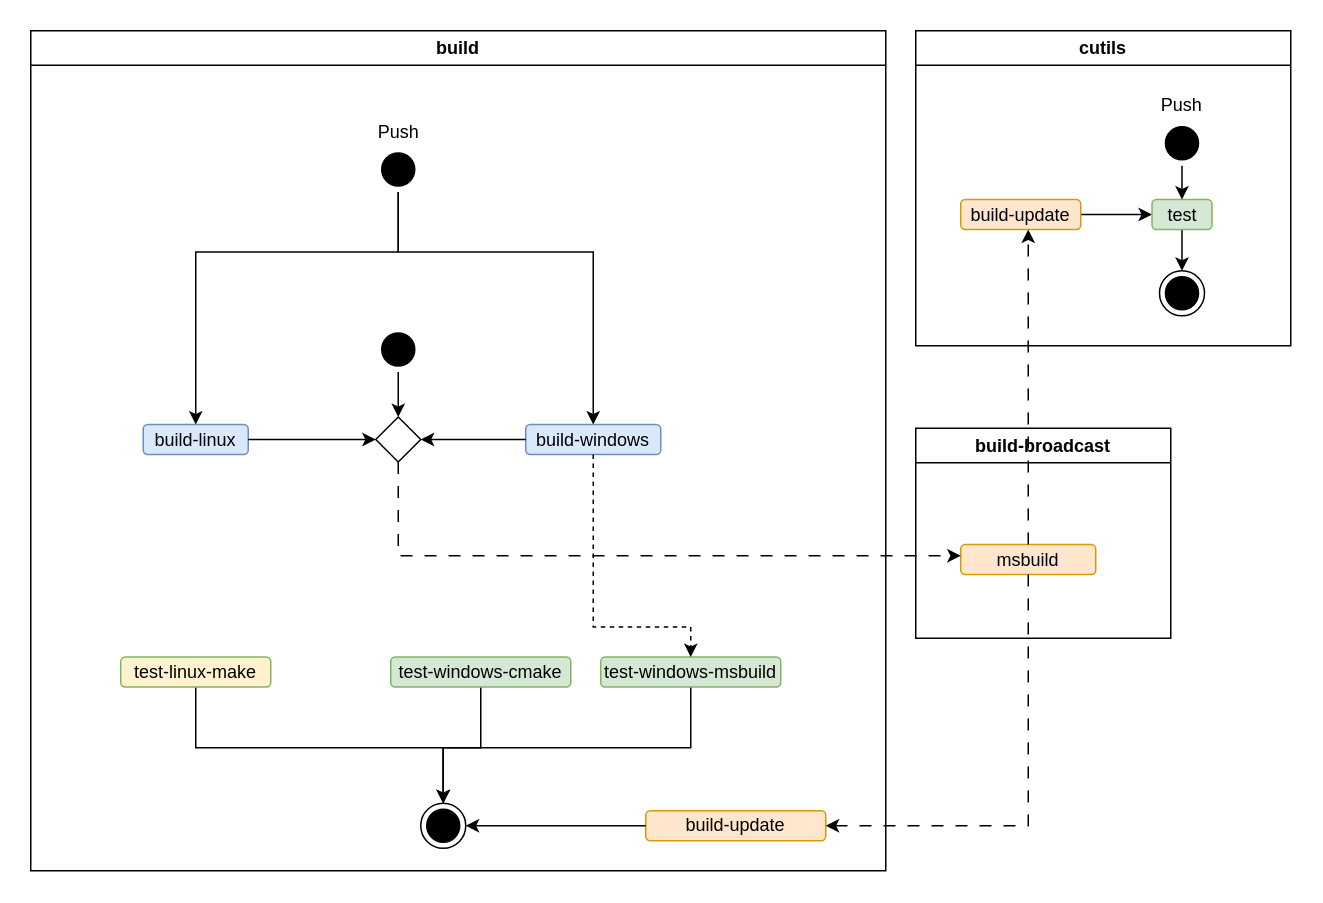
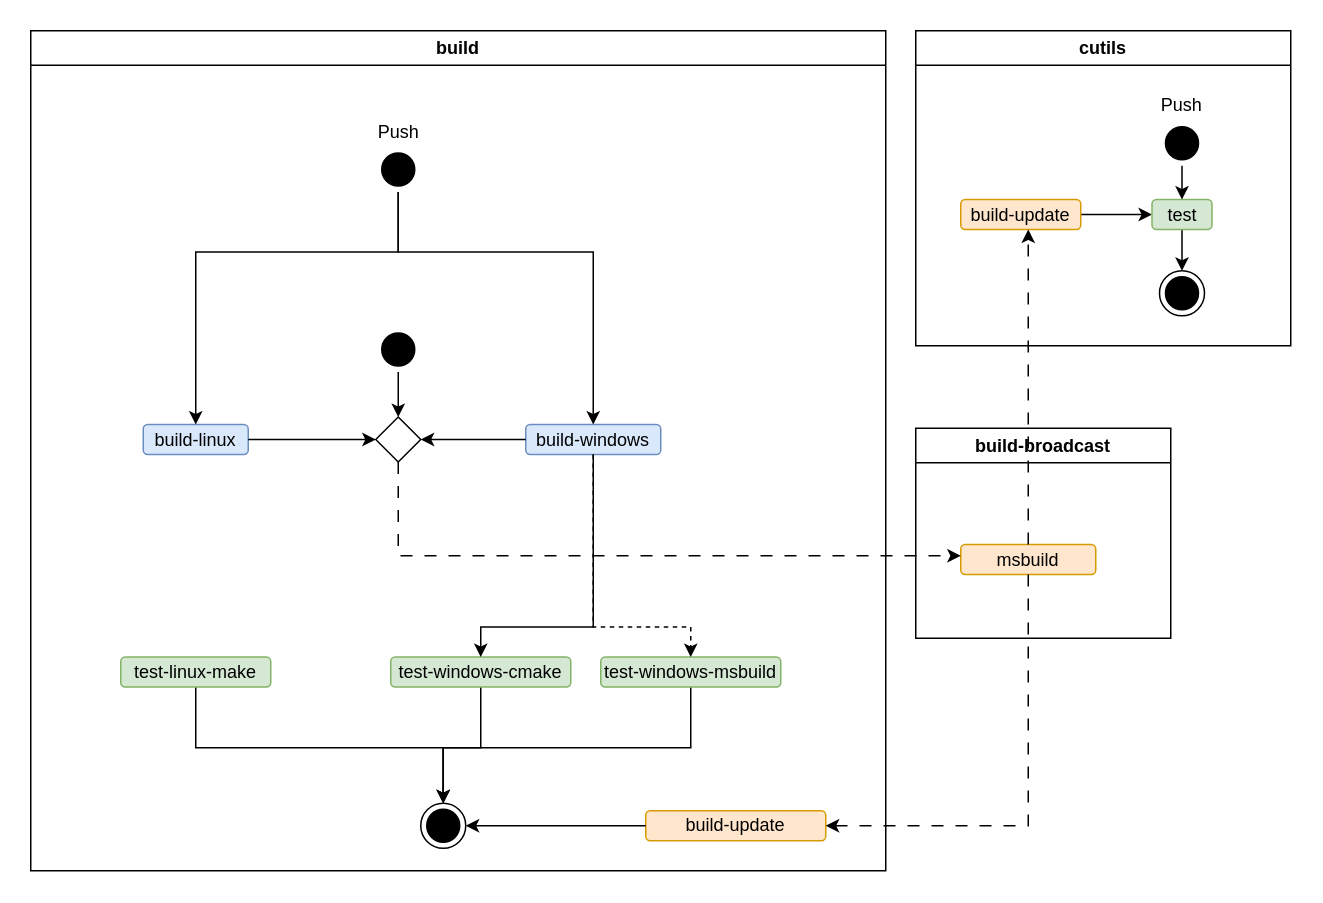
+ <mxCell id="12" style="edgeStyle=orthogonalEdgeStyle;rounded=0;orthogonalLoop=1;jettySize=auto;html=1;" parent="2" source="4" target="8" edge="1"><mxGeometry relative="1" as="geometry"><mxPoint x="340" y="337.5" as="sourcePoint" /><Array as="points"><mxPoint x="375" y="397.5" /><mxPoint x="300" y="397.5" /></Array></mxGeometry></mxCell>
- <mxCell id="6" value="&lt;div&gt;test-linux-make&lt;/div&gt;" style="rounded=1;whiteSpace=wrap;html=1;fillColor=#fff2cc;strokeColor=#82b366;" parent="2" vertex="1"><mxGeometry x="60" y="417.5" width="100" height="20" as="geometry" /></mxCell>
+ <mxCell id="6" value="&lt;div&gt;test-linux-make&lt;/div&gt;" style="rounded=1;whiteSpace=wrap;html=1;fillColor=#d5e8d4;strokeColor=#82b366;" parent="2" vertex="1"><mxGeometry x="60" y="417.5" width="100" height="20" as="geometry" /></mxCell>
